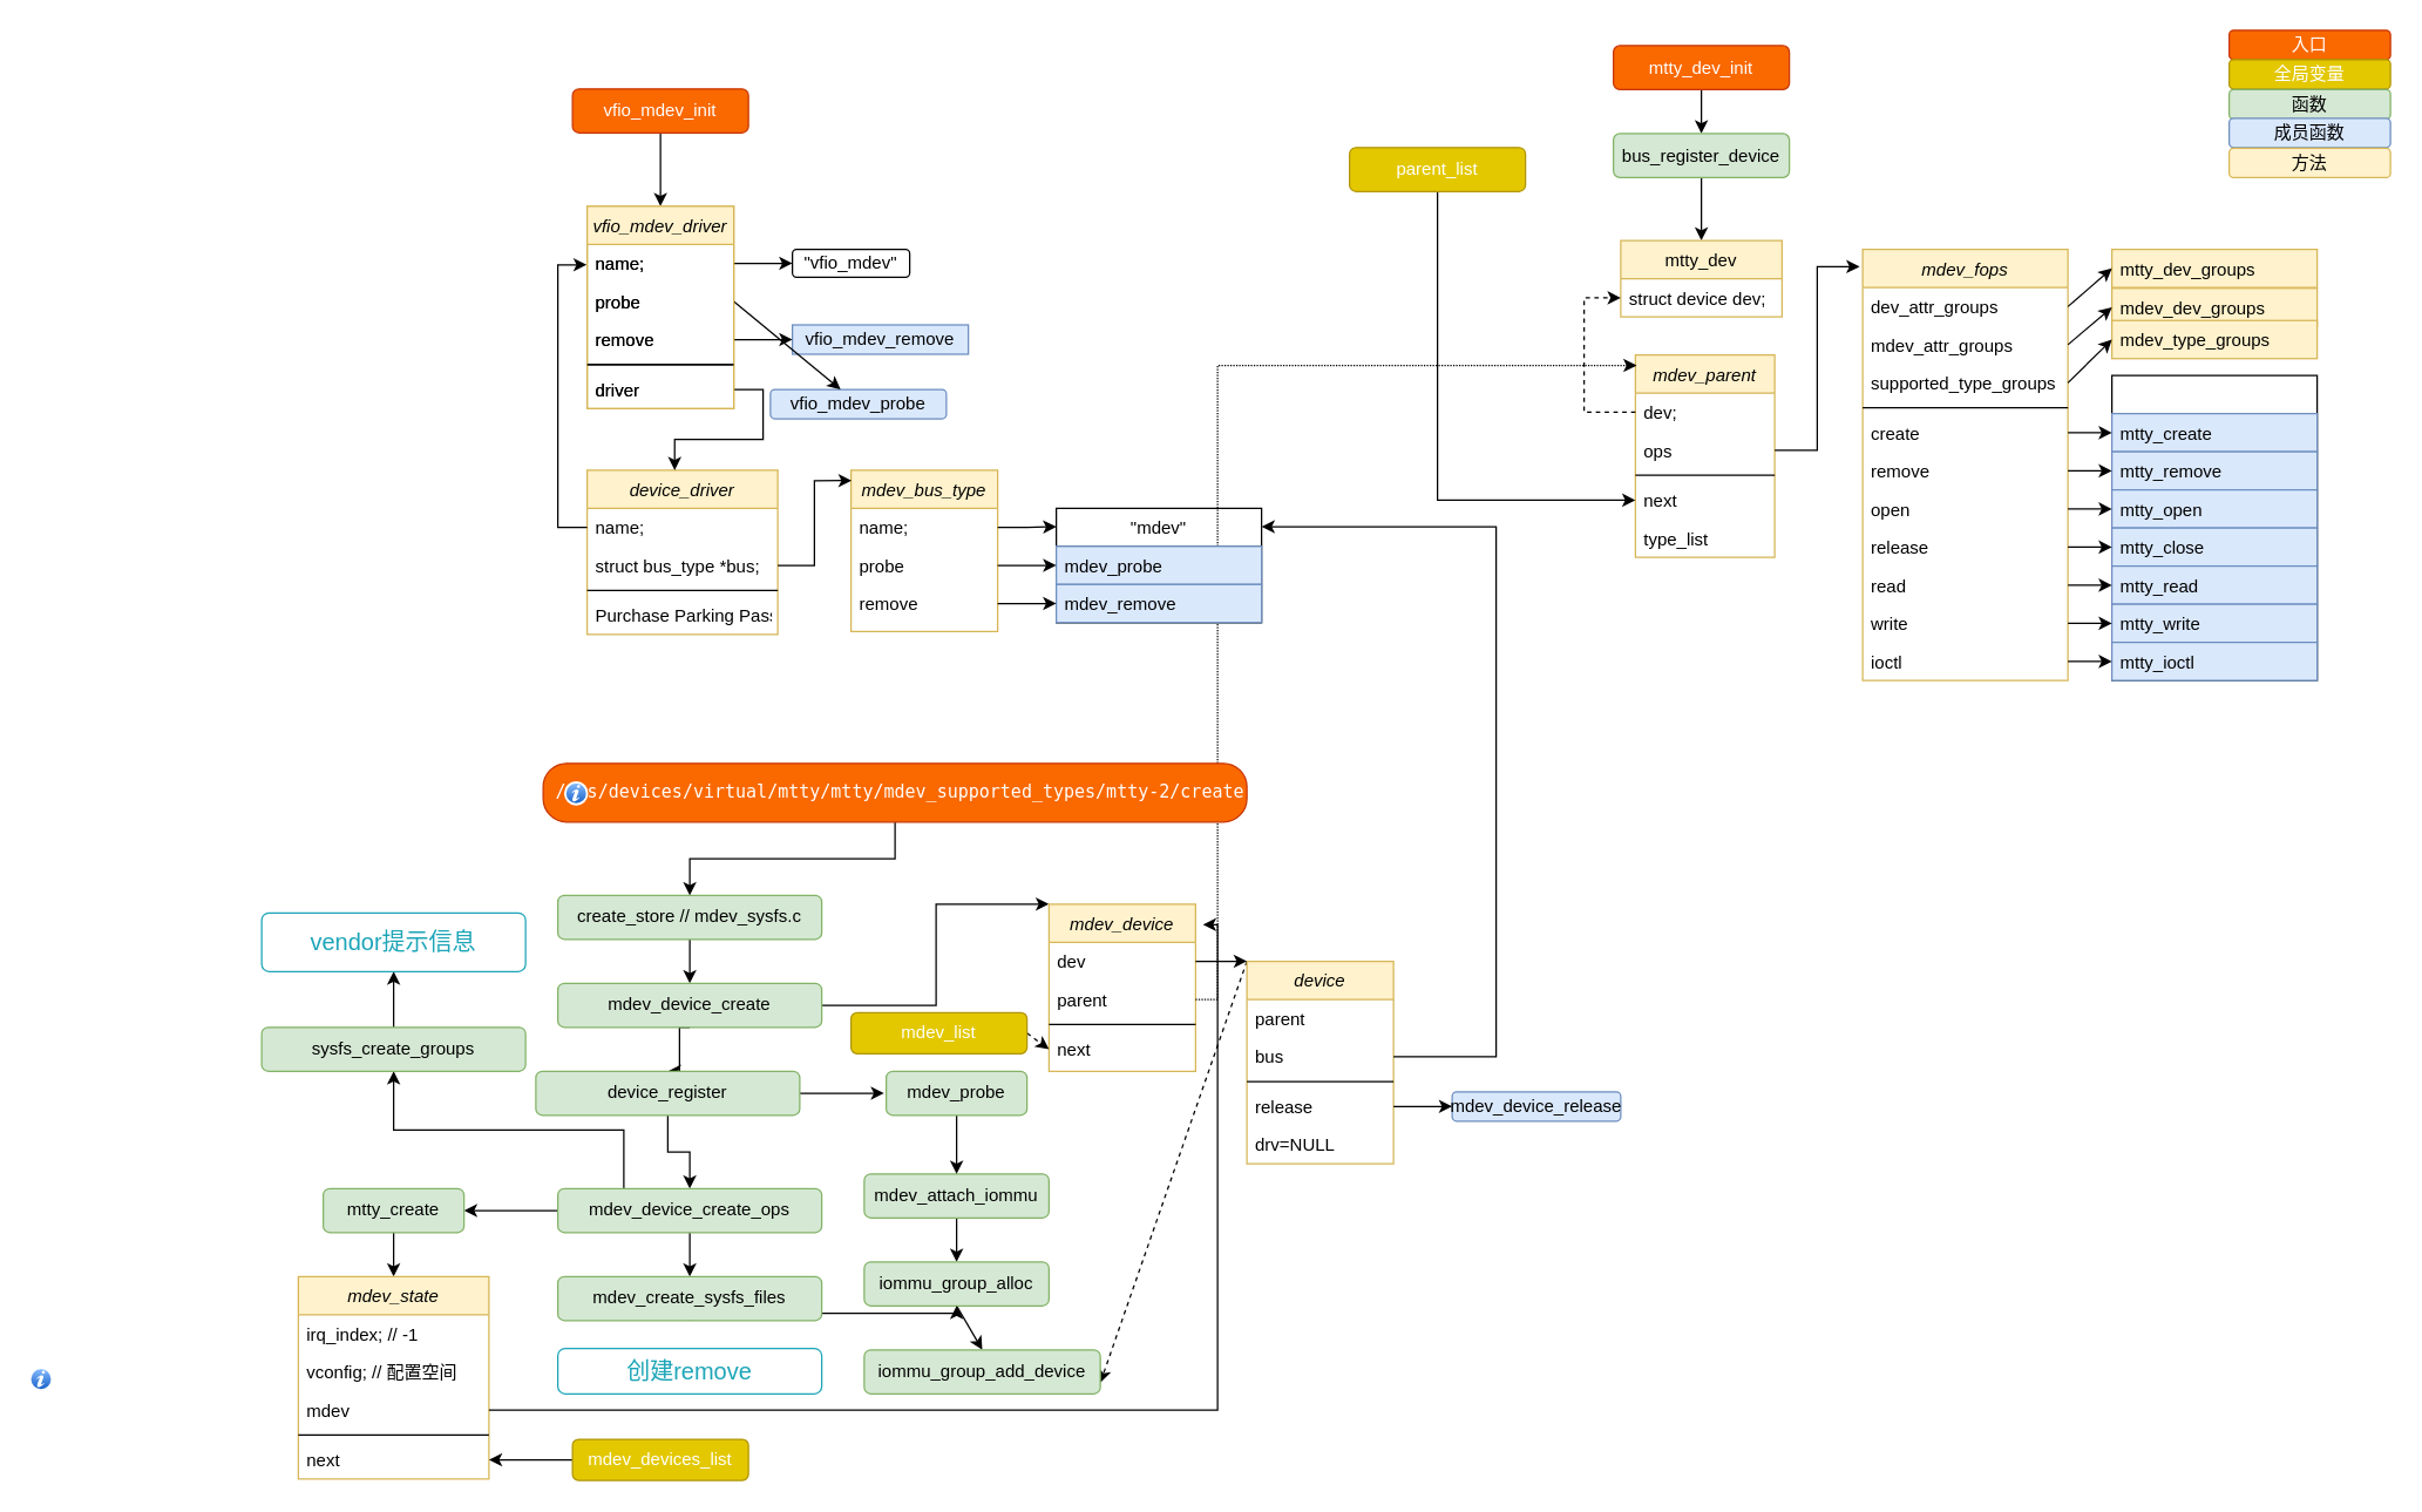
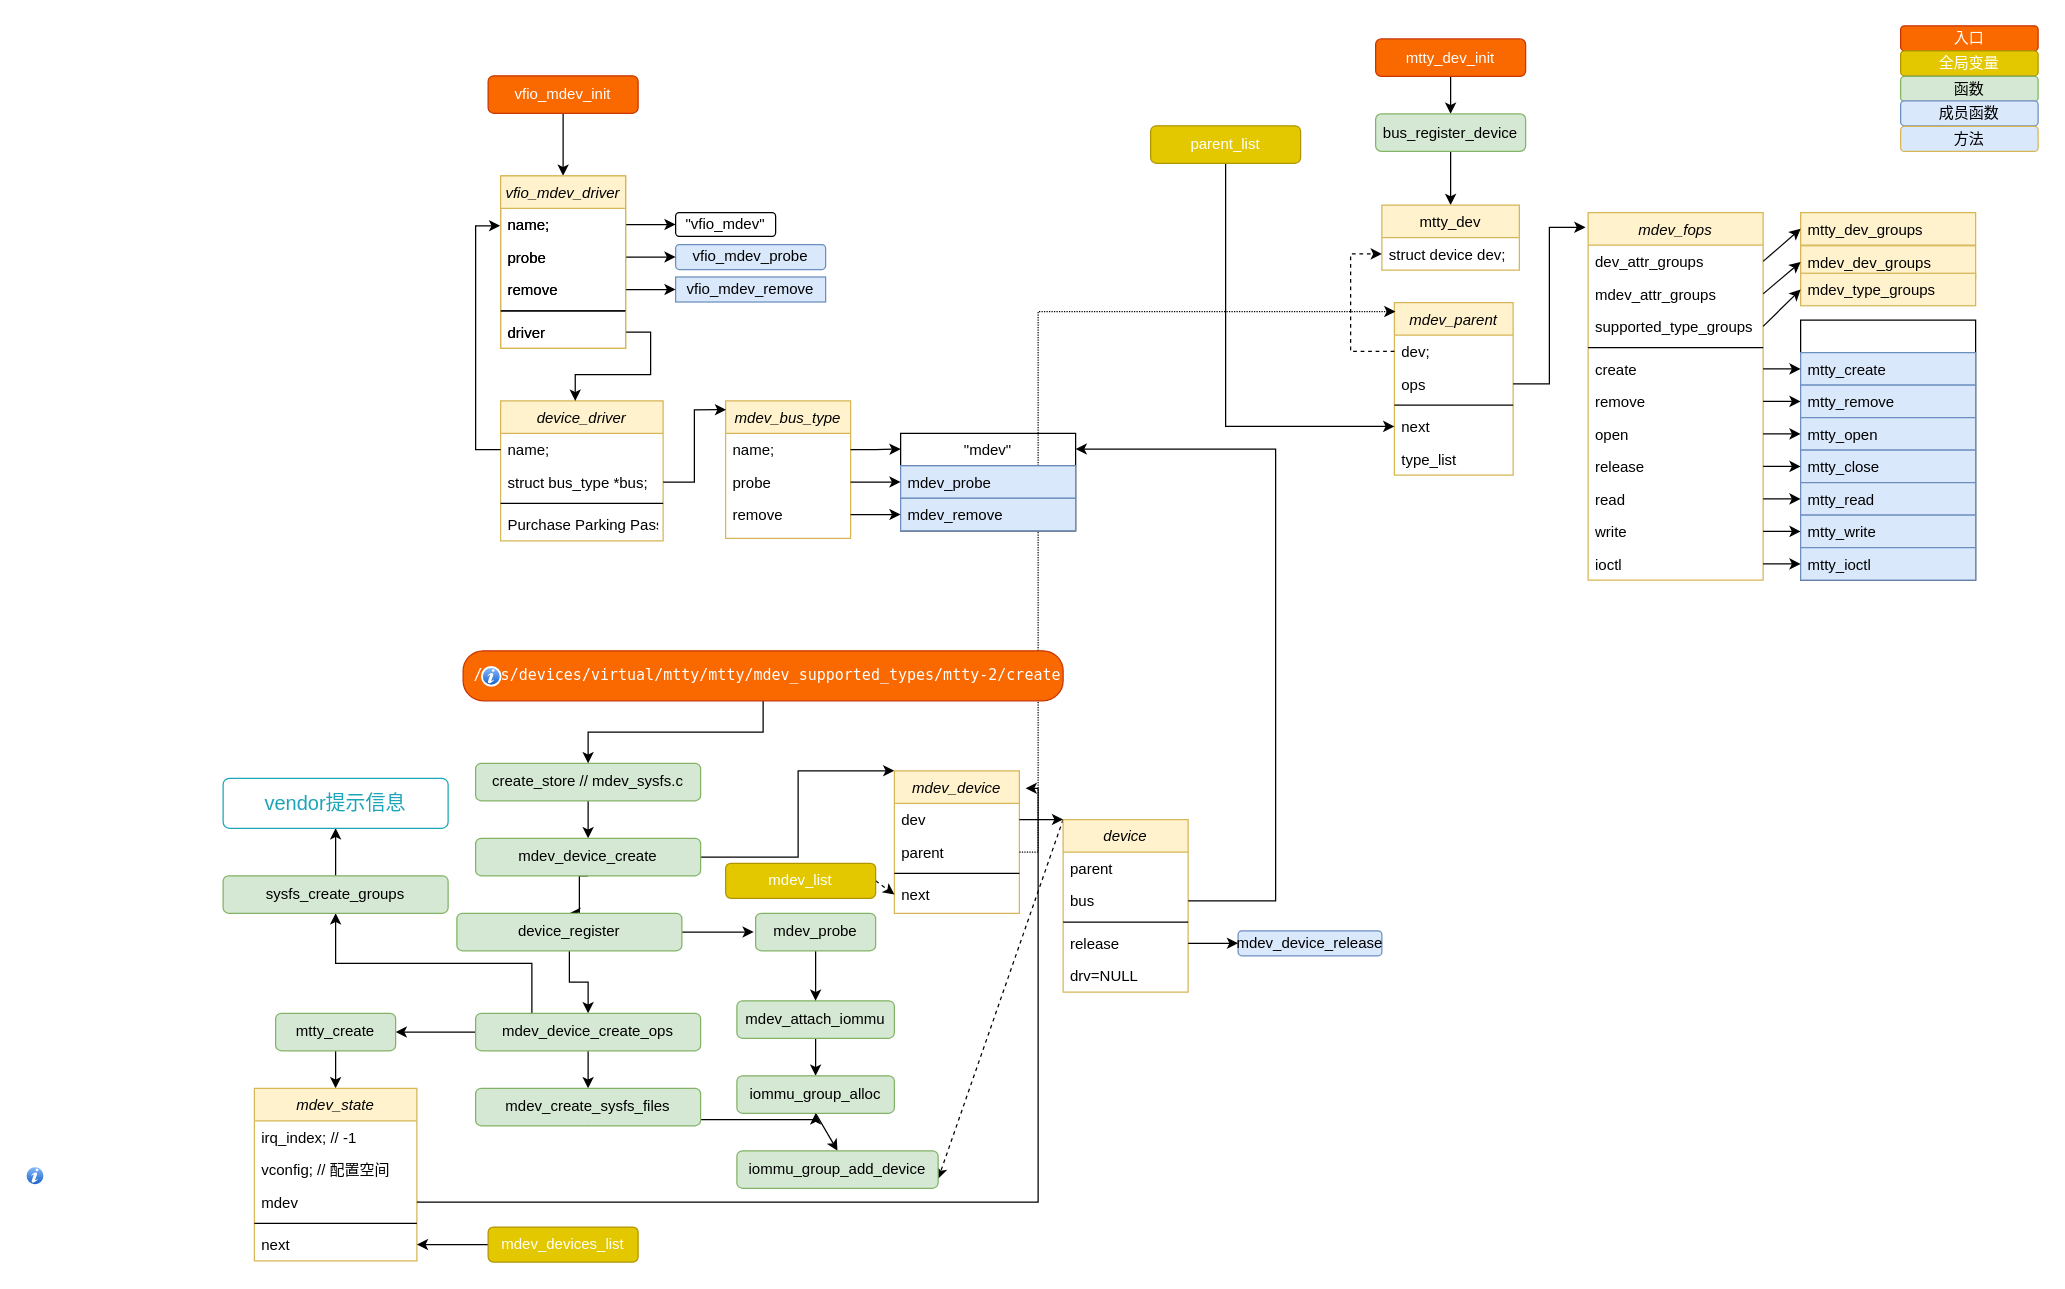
- <mxCell id="148" value="方法" style="rounded=1;whiteSpace=wrap;html=1;fillColor=#fff2cc;strokeColor=#d6b656;" vertex="1" parent="1"><mxGeometry x="1520" y="100.5" width="110" height="20" as="geometry" /></mxCell>
+ <mxCell id="148" value="方法" style="rounded=1;whiteSpace=wrap;html=1;fillColor=#dae8fc;strokeColor=#d6b656;" vertex="1" parent="1"><mxGeometry x="1520" y="100.5" width="110" height="20" as="geometry" /></mxCell>
- <mxCell id="15" value="vfio_mdev_probe" style="rounded=1;whiteSpace=wrap;html=1;fillColor=#dae8fc;strokeColor=#6c8ebf;" vertex="1" parent="1"><mxGeometry x="525" y="265" width="120" height="20" as="geometry" /></mxCell>
+ <mxCell id="15" value="vfio_mdev_probe" style="rounded=1;whiteSpace=wrap;html=1;fillColor=#dae8fc;strokeColor=#6c8ebf;" vertex="1" parent="1"><mxGeometry x="540" y="195" width="120" height="20" as="geometry" /></mxCell>
- <mxCell id="152" value="创建remove" style="html=1;shadow=0;dashed=0;shape=mxgraph.bootstrap.rrect;rSize=5;strokeColor=#1CA5B8;strokeWidth=1;fillColor=none;fontColor=#1CA5B8;whiteSpace=wrap;align=center;verticalAlign=middle;spacingLeft=0;fontStyle=0;fontSize=16;spacing=5;" vertex="1" parent="1"><mxGeometry x="380" y="919" width="180" height="31" as="geometry" /></mxCell>
